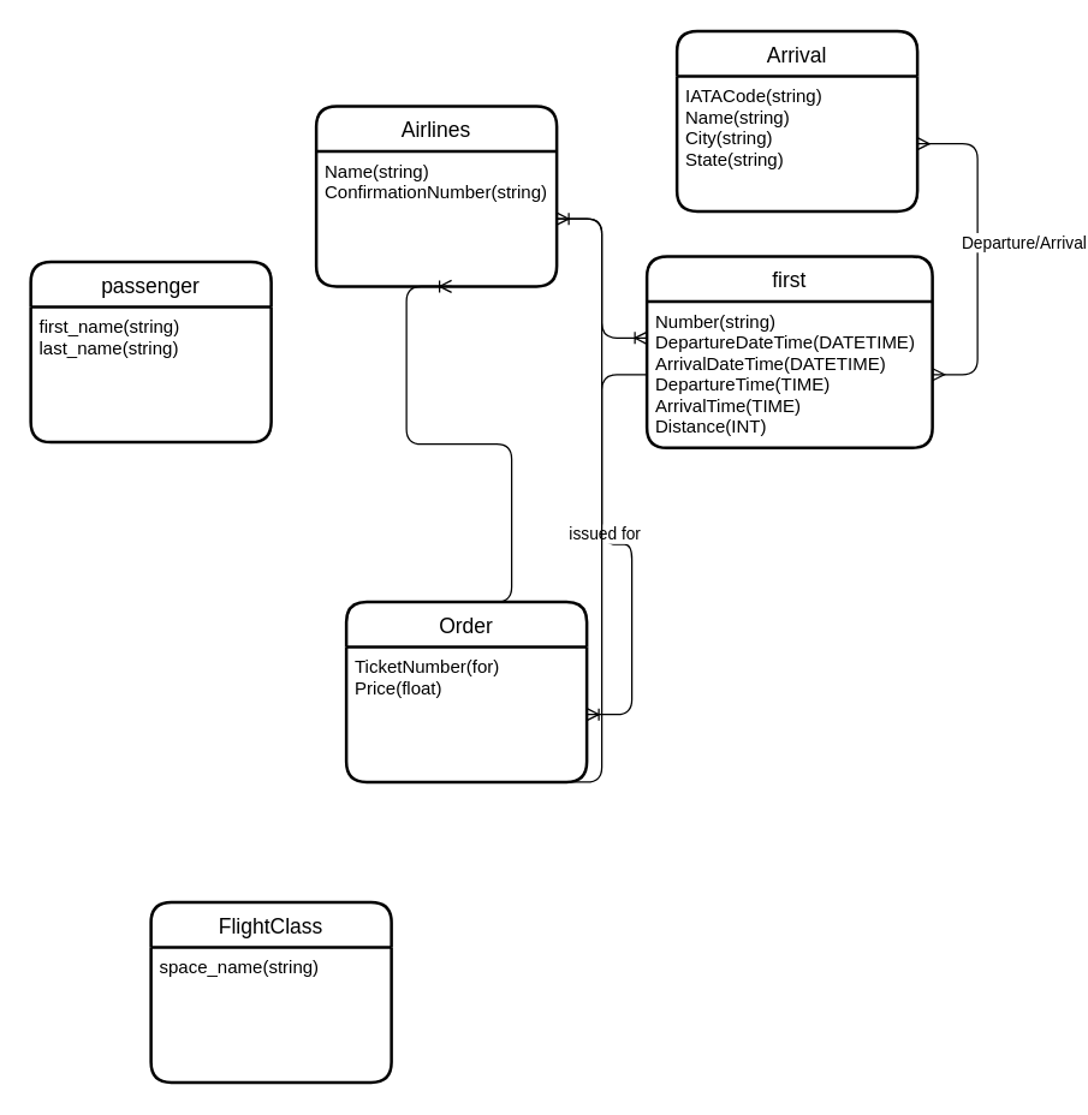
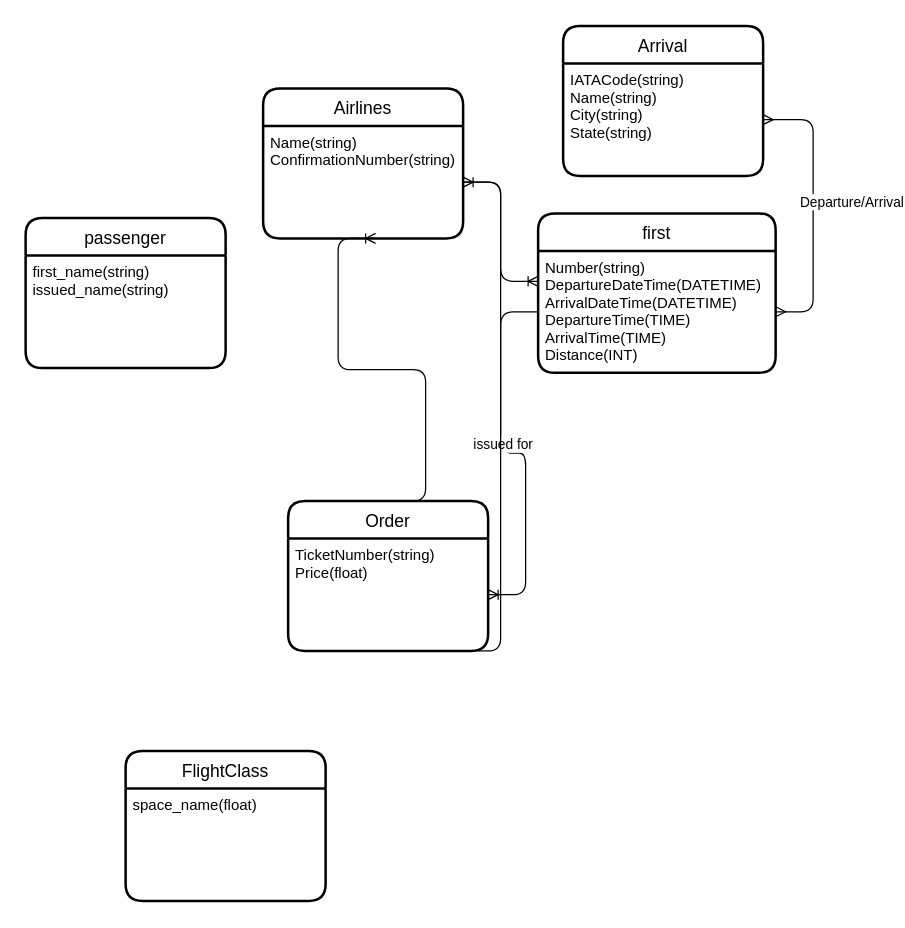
- <mxCell id="3" value="first_name(string)&#10;last_name(string)" style="align=left;strokeColor=none;fillColor=none;spacingLeft=4;fontSize=12;verticalAlign=top;resizable=0;rotatable=0;part=1;" vertex="1" parent="2"><mxGeometry y="30" width="160" height="90" as="geometry" /></mxCell>
+ <mxCell id="3" value="first_name(string)&#10;issued_name(string)" style="align=left;strokeColor=none;fillColor=none;spacingLeft=4;fontSize=12;verticalAlign=top;resizable=0;rotatable=0;part=1;" vertex="1" parent="2"><mxGeometry y="30" width="160" height="90" as="geometry" /></mxCell>
- <mxCell id="11" value="TicketNumber(for)&#10;Price(float)&#10;" style="align=left;strokeColor=none;fillColor=none;spacingLeft=4;fontSize=12;verticalAlign=top;resizable=0;rotatable=0;part=1;" vertex="1" parent="10"><mxGeometry y="30" width="160" height="90" as="geometry" /></mxCell>
+ <mxCell id="11" value="TicketNumber(string)&#10;Price(float)&#10;" style="align=left;strokeColor=none;fillColor=none;spacingLeft=4;fontSize=12;verticalAlign=top;resizable=0;rotatable=0;part=1;" vertex="1" parent="10"><mxGeometry y="30" width="160" height="90" as="geometry" /></mxCell>
- <mxCell id="19" value="space_name(string)" style="align=left;strokeColor=none;fillColor=none;spacingLeft=4;fontSize=12;verticalAlign=top;resizable=0;rotatable=0;part=1;" vertex="1" parent="18"><mxGeometry y="30" width="160" height="90" as="geometry" /></mxCell>
+ <mxCell id="19" value="space_name(float)" style="align=left;strokeColor=none;fillColor=none;spacingLeft=4;fontSize=12;verticalAlign=top;resizable=0;rotatable=0;part=1;" vertex="1" parent="18"><mxGeometry y="30" width="160" height="90" as="geometry" /></mxCell>
